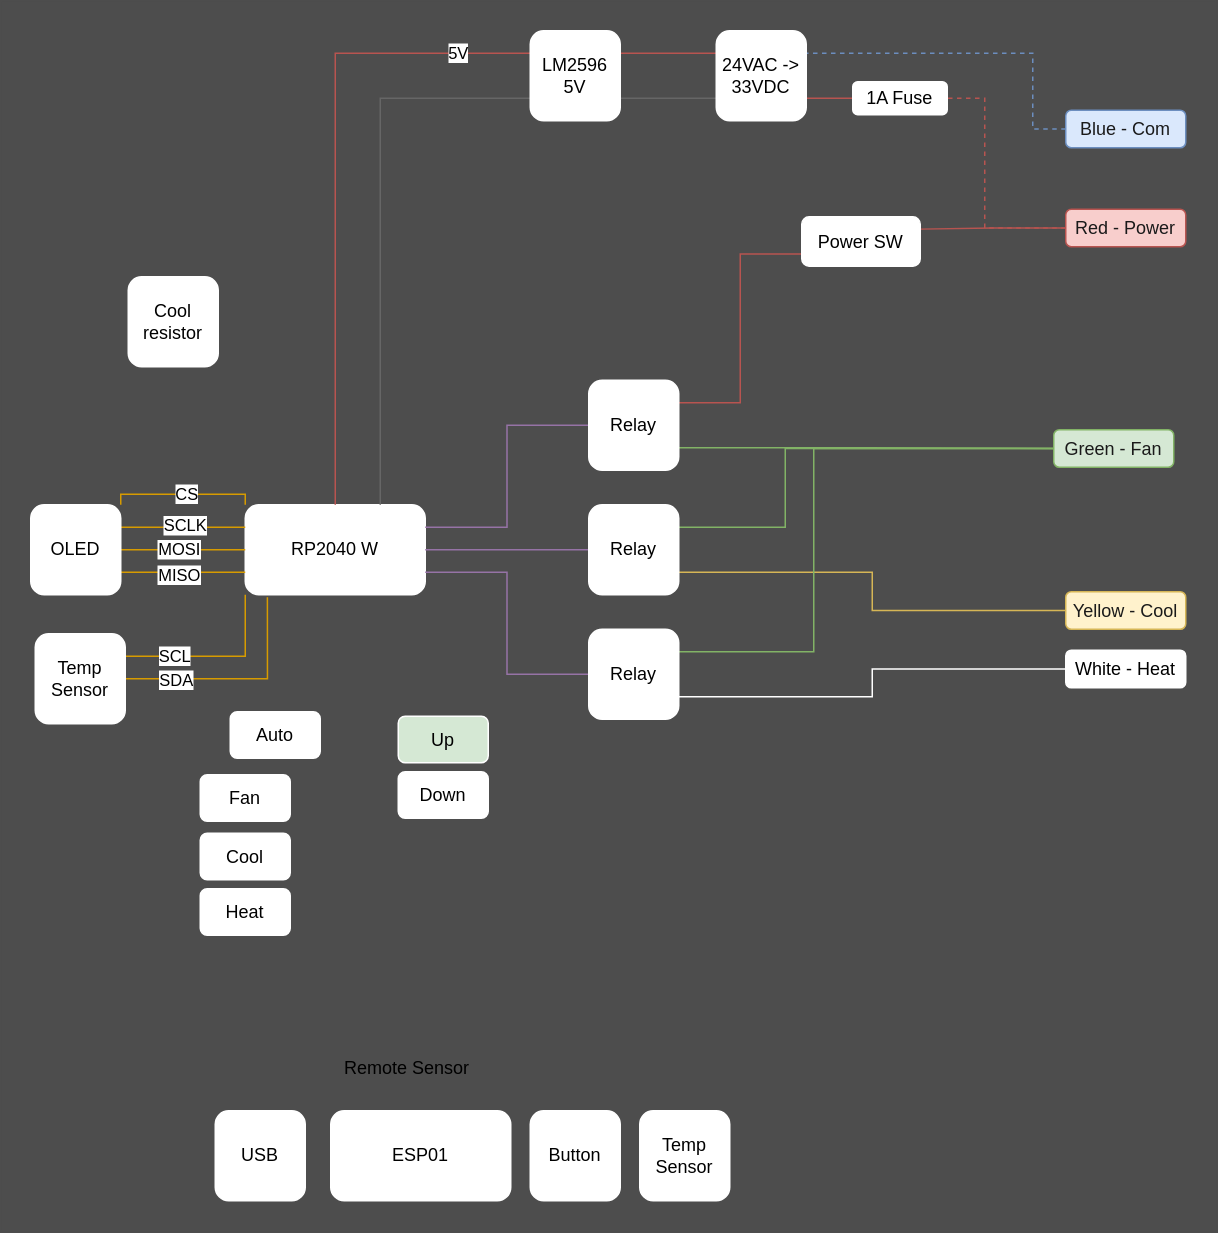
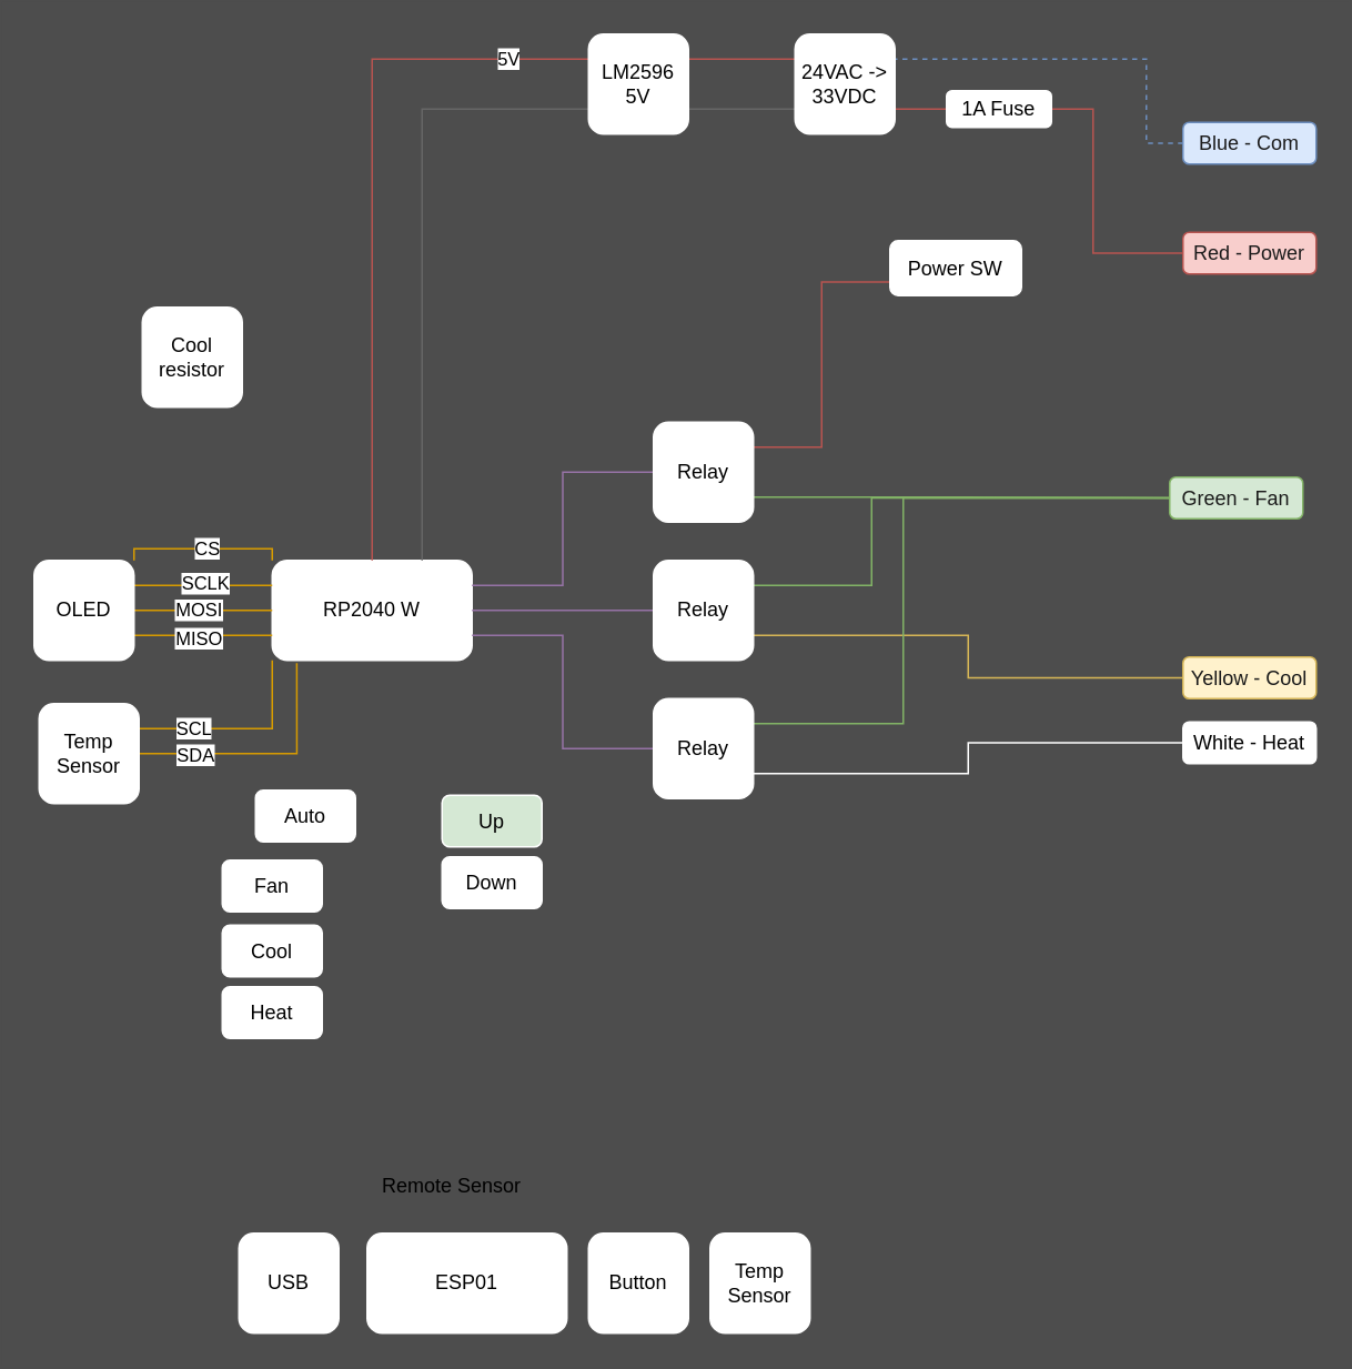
- <mxCell id="57" value="" style="edgeStyle=orthogonalEdgeStyle;rounded=0;orthogonalLoop=1;jettySize=auto;html=1;entryX=1;entryY=0.75;entryDx=0;entryDy=0;fillColor=#f8cecc;strokeColor=#b85450;endArrow=none;endFill=0;dashed=1;" edge="1" parent="1" source="14" target="58"><mxGeometry relative="1" as="geometry"><mxPoint x="710" y="151" as="sourcePoint" /><mxPoint x="537" y="65" as="targetPoint" /><Array as="points"><mxPoint x="656" y="151" /><mxPoint x="656" y="65" /></Array></mxGeometry></mxCell>
+ <mxCell id="57" value="" style="edgeStyle=orthogonalEdgeStyle;rounded=0;orthogonalLoop=1;jettySize=auto;html=1;entryX=1;entryY=0.75;entryDx=0;entryDy=0;fillColor=#f8cecc;strokeColor=#b85450;endArrow=none;endFill=0;" edge="1" parent="1" source="14" target="58"><mxGeometry relative="1" as="geometry"><mxPoint x="710" y="151" as="sourcePoint" /><mxPoint x="537" y="65" as="targetPoint" /><Array as="points"><mxPoint x="656" y="151" /><mxPoint x="656" y="65" /></Array></mxGeometry></mxCell>
- <mxCell id="55" value="" style="edgeStyle=orthogonalEdgeStyle;rounded=0;orthogonalLoop=1;jettySize=auto;html=1;entryX=1;entryY=0.25;entryDx=0;entryDy=0;fillColor=#f8cecc;strokeColor=#b85450;endArrow=none;endFill=0;" parent="1" source="14" target="56" edge="1"><mxGeometry relative="1" as="geometry"><mxPoint x="710" y="152" as="sourcePoint" /><mxPoint x="452" y="268" as="targetPoint" /></mxGeometry></mxCell>
